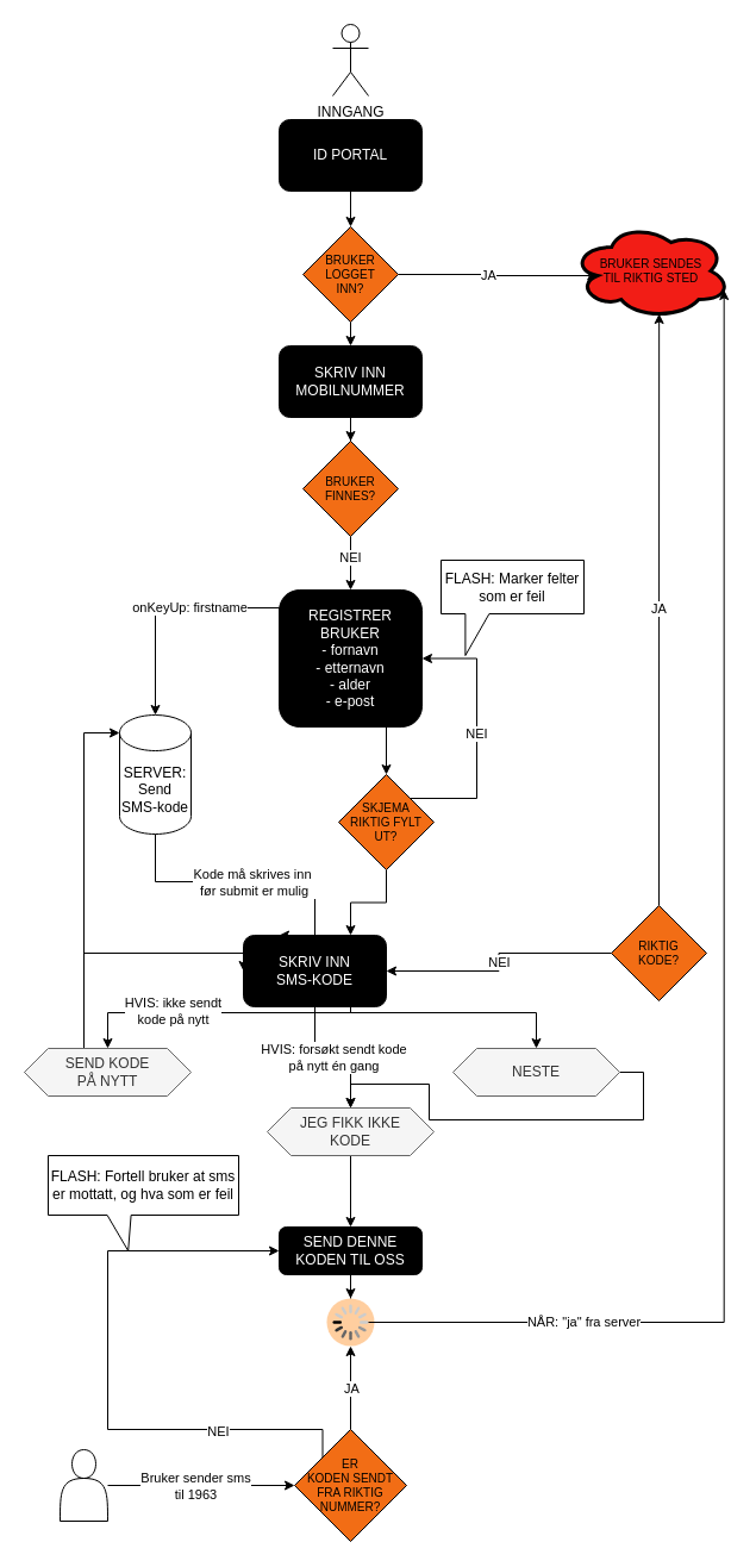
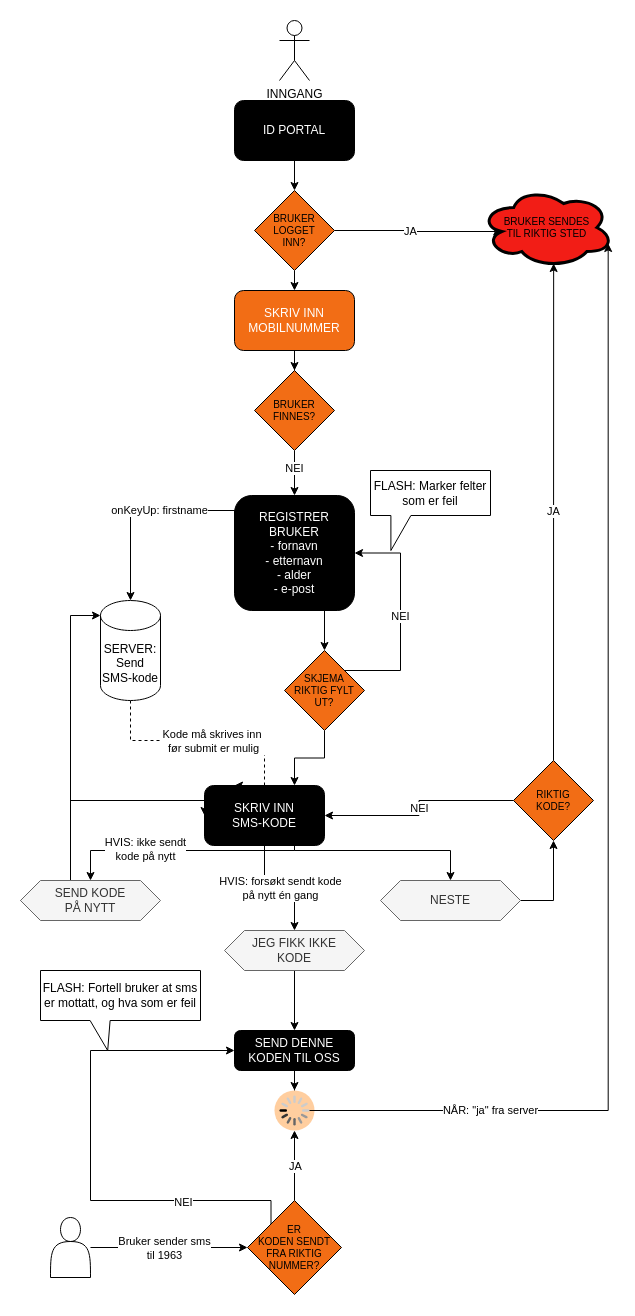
- <mxCell id="11" value="SKRIV INN MOBILNUMMER" style="rounded=1;whiteSpace=wrap;html=1;fillColor=#000000;fontColor=#FFFFFF;" vertex="1" parent="1"><mxGeometry x="234" y="290" width="120" height="60" as="geometry" /></mxCell>
+ <mxCell id="11" value="SKRIV INN MOBILNUMMER" style="rounded=1;whiteSpace=wrap;html=1;fillColor=#f26d15;fontColor=#FFFFFF;" vertex="1" parent="1"><mxGeometry x="234" y="290" width="120" height="60" as="geometry" /></mxCell>
- <mxCell id="22" style="edgeStyle=orthogonalEdgeStyle;rounded=0;orthogonalLoop=1;jettySize=auto;html=1;exitX=0.5;exitY=1;exitDx=0;exitDy=0;exitPerimeter=0;entryX=0.25;entryY=0;entryDx=0;entryDy=0;" edge="1" parent="1" source="24" target="29"><mxGeometry relative="1" as="geometry"><mxPoint x="70" y="750" as="targetPoint" /><Array as="points"><mxPoint x="130" y="740" /><mxPoint x="264" y="740" /></Array></mxGeometry></mxCell>
+ <mxCell id="22" style="edgeStyle=orthogonalEdgeStyle;rounded=0;orthogonalLoop=1;jettySize=auto;html=1;exitX=0.5;exitY=1;exitDx=0;exitDy=0;exitPerimeter=0;entryX=0.25;entryY=0;entryDx=0;entryDy=0;dashed=1;" edge="1" parent="1" source="24" target="29"><mxGeometry relative="1" as="geometry"><mxPoint x="70" y="750" as="targetPoint" /><Array as="points"><mxPoint x="130" y="740" /><mxPoint x="264" y="740" /></Array></mxGeometry></mxCell>
- <mxCell id="36" style="edgeStyle=orthogonalEdgeStyle;rounded=0;orthogonalLoop=1;jettySize=auto;html=1;exitX=1;exitY=0.5;exitDx=0;exitDy=0;" edge="1" parent="1" source="37" target="39"><mxGeometry relative="1" as="geometry" /></mxCell>
+ <mxCell id="36" style="edgeStyle=orthogonalEdgeStyle;rounded=0;orthogonalLoop=1;jettySize=auto;html=1;exitX=1;exitY=0.5;exitDx=0;exitDy=0;" edge="1" parent="1" source="37" target="32"><mxGeometry relative="1" as="geometry" /></mxCell>
